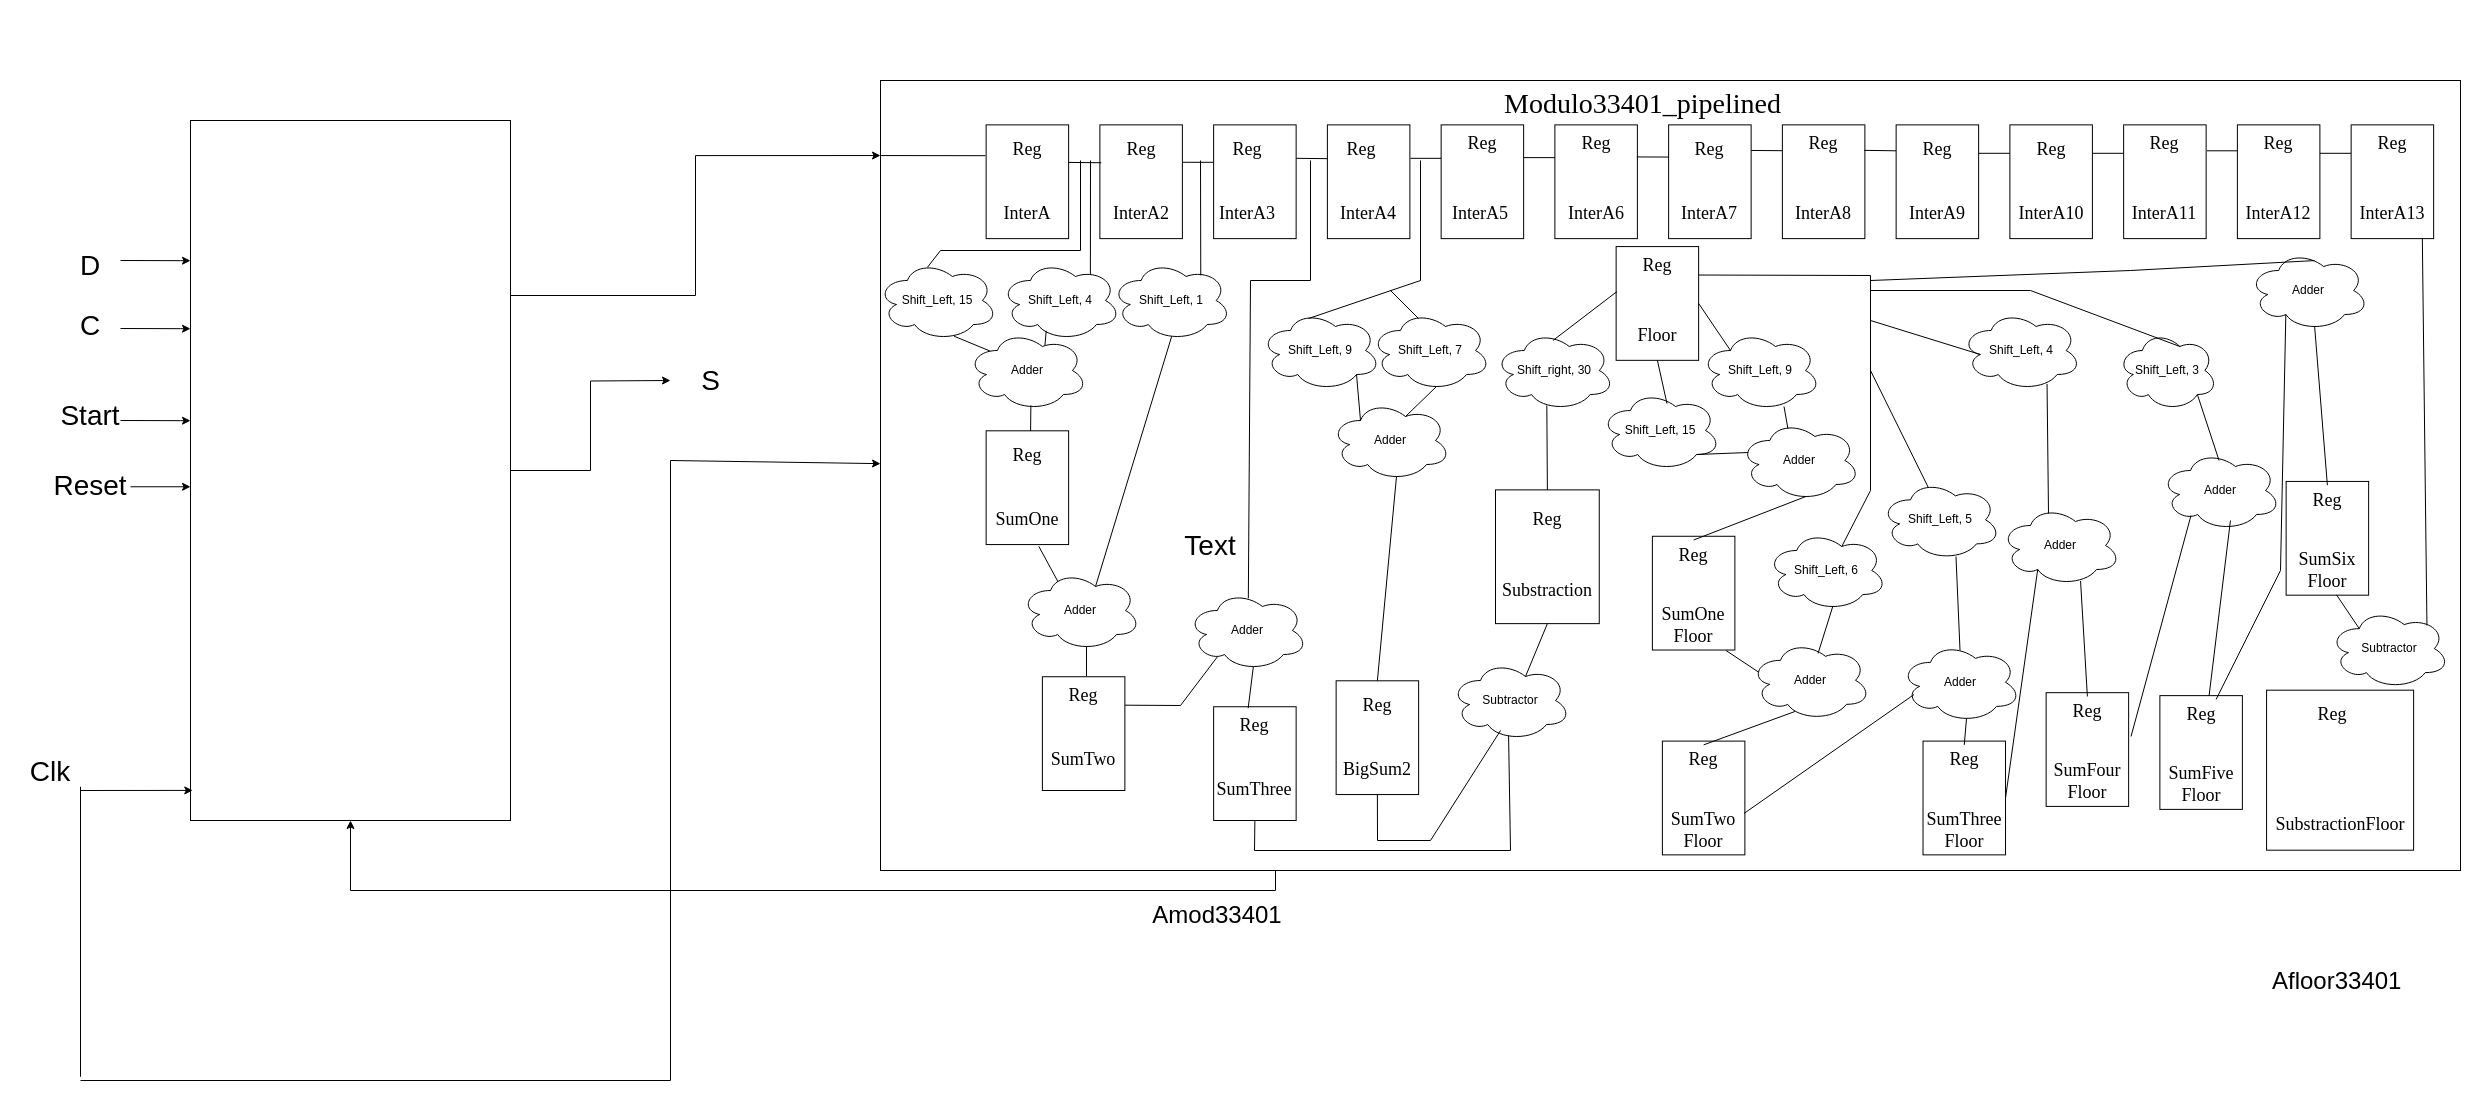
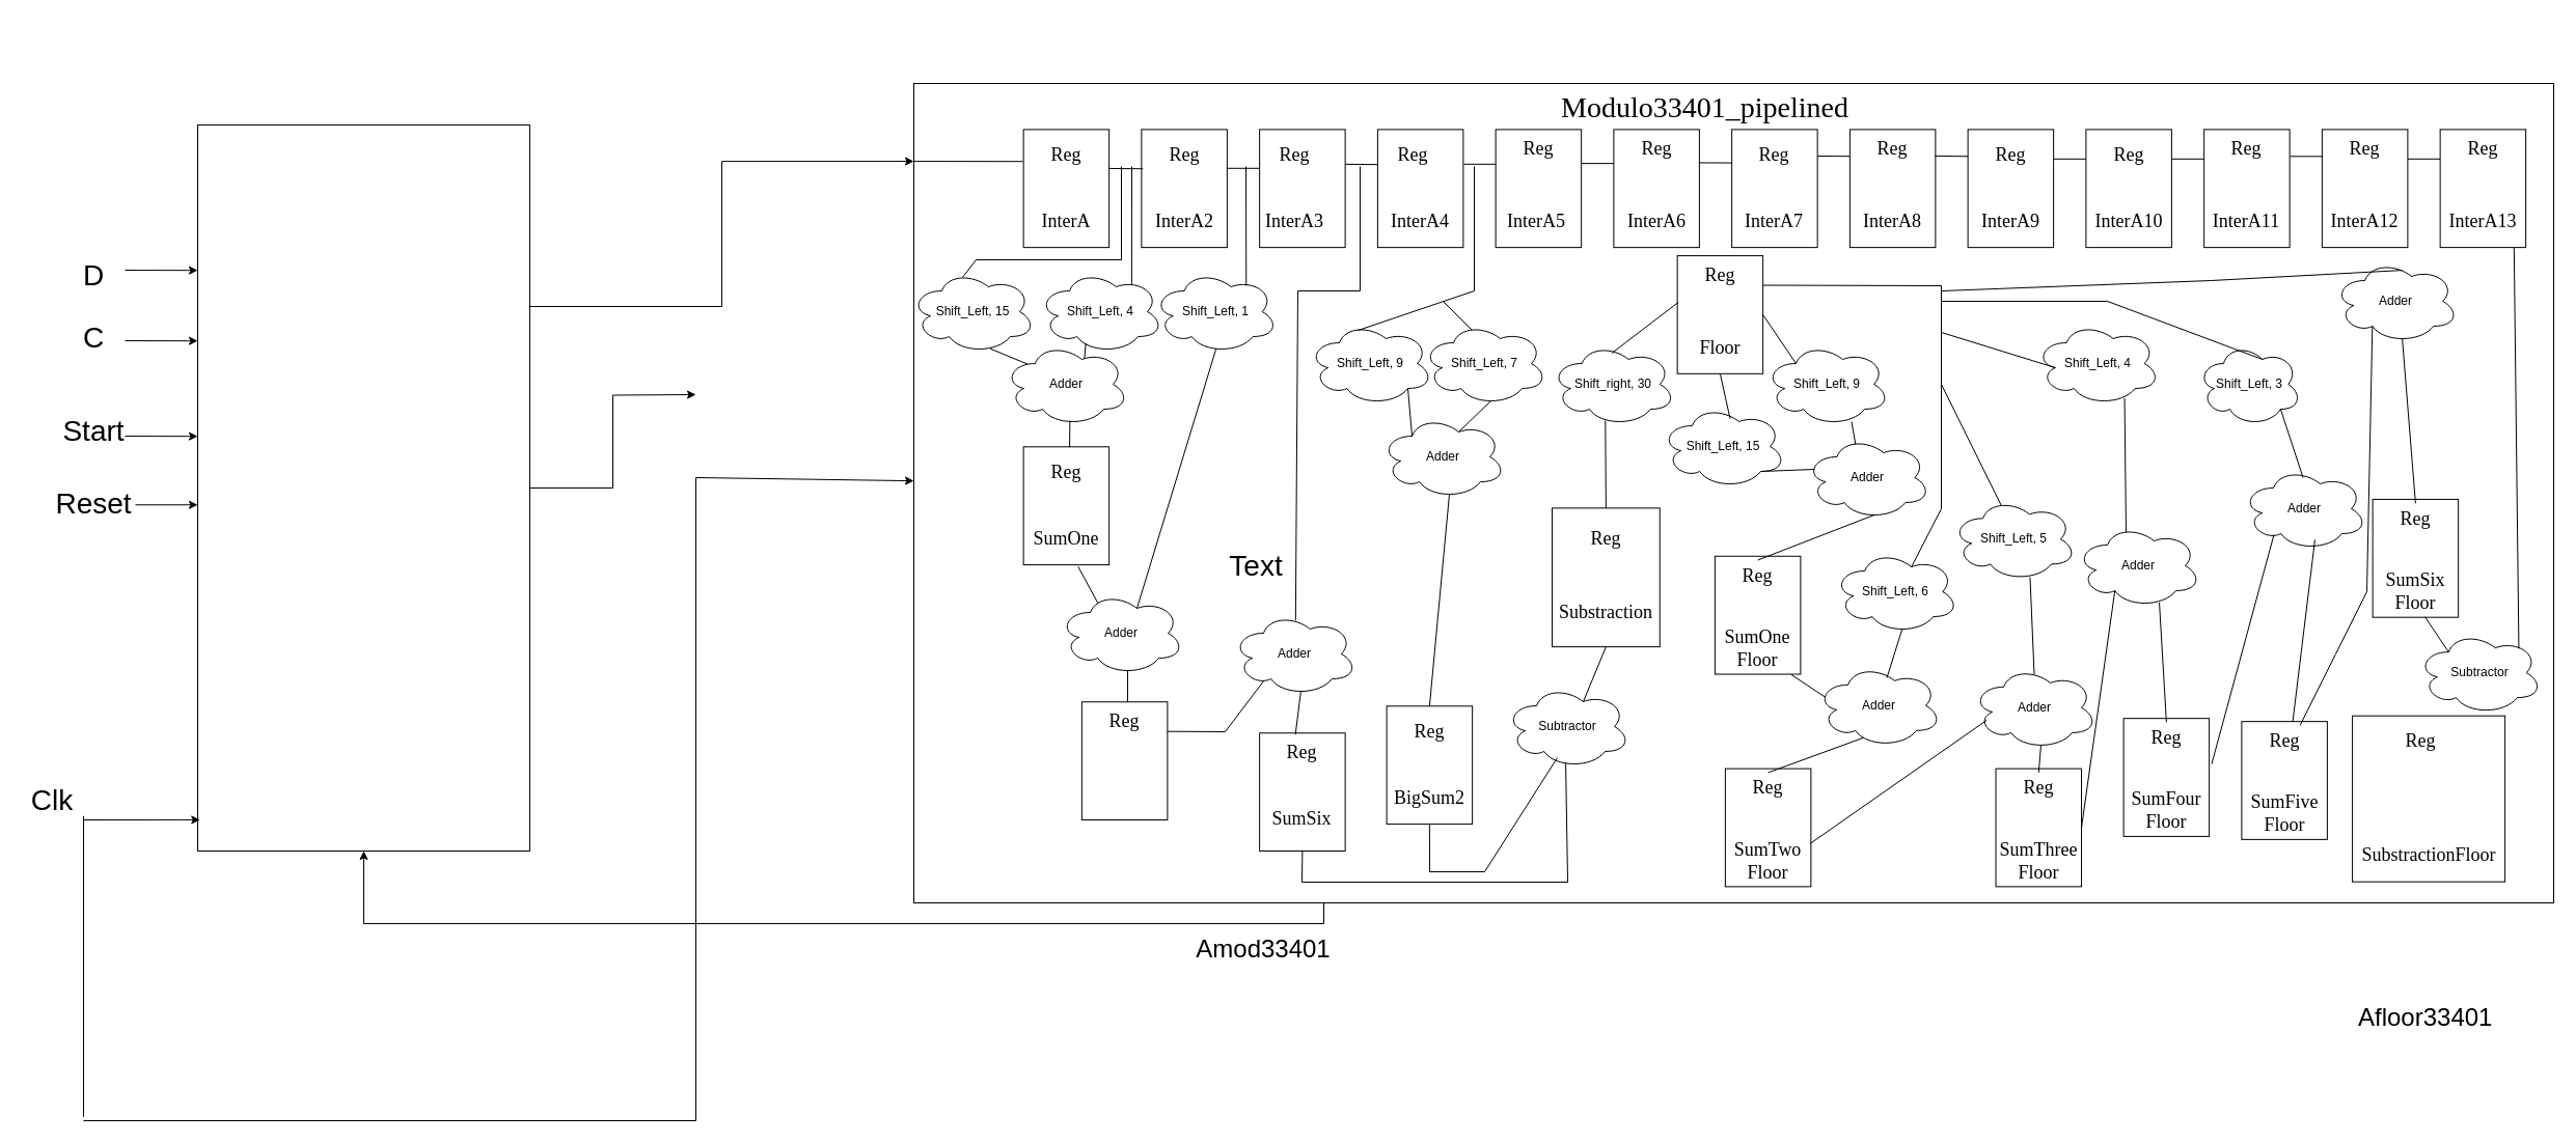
- <mxCell id="104" value="S" style="text;html=1;align=center;verticalAlign=middle;resizable=0;points=[];autosize=1;strokeColor=none;fillColor=none;fontSize=28;" parent="1" vertex="1"><mxGeometry x="695" y="360" width="30" height="40" as="geometry" /></mxCell>
- <mxCell id="10" value="SumTwo" style="text;html=1;strokeColor=none;fillColor=none;align=center;verticalAlign=middle;whiteSpace=wrap;rounded=0;fontFamily=Tahoma;fontSize=18;" parent="1" vertex="1"><mxGeometry x="1053.13" y="744.37" width="60" height="30" as="geometry" /></mxCell>
- <mxCell id="13" value="SumThree" style="text;html=1;strokeColor=none;fillColor=none;align=center;verticalAlign=middle;whiteSpace=wrap;rounded=0;fontFamily=Tahoma;fontSize=18;" parent="1" vertex="1"><mxGeometry x="1224.39" y="774.37" width="60" height="30" as="geometry" /></mxCell>
+ <mxCell id="13" value="SumSix" style="text;html=1;strokeColor=none;fillColor=none;align=center;verticalAlign=middle;whiteSpace=wrap;rounded=0;fontFamily=Tahoma;fontSize=18;" parent="1" vertex="1"><mxGeometry x="1224.39" y="774.37" width="60" height="30" as="geometry" /></mxCell>
